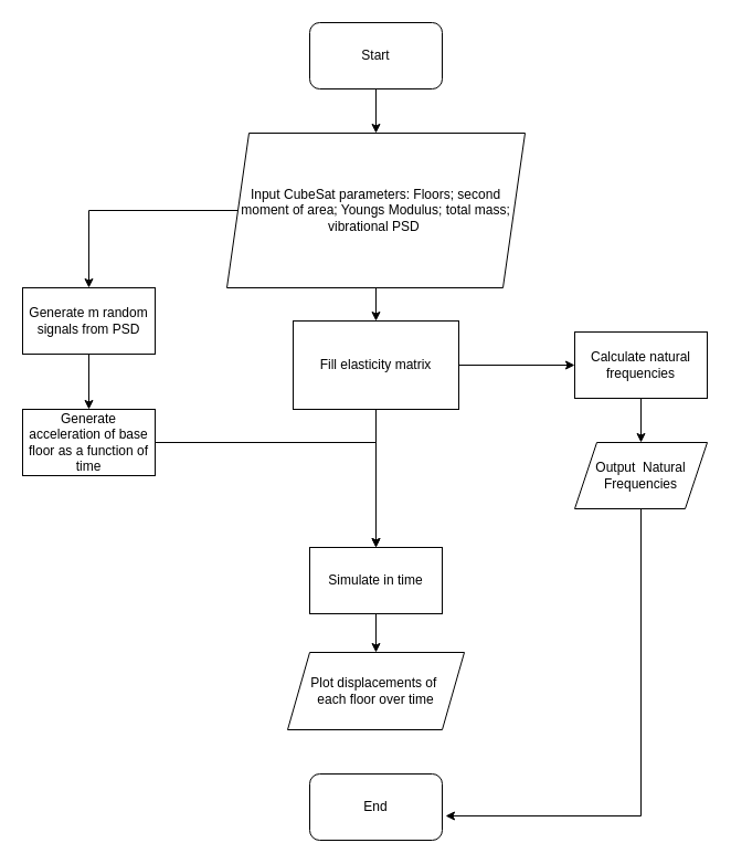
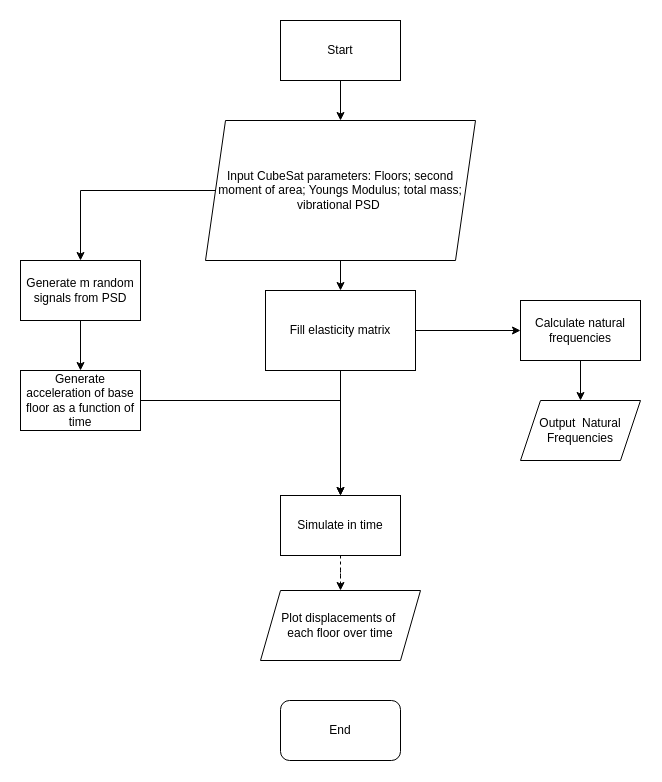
- <mxCell id="3" value="Start" style="rounded=1;whiteSpace=wrap;html=1;" vertex="1" parent="1"><mxGeometry x="280" y="20" width="120" height="60" as="geometry" /></mxCell>
+ <mxCell id="3" value="Start" style="whiteSpace=wrap;html=1;rounded=0;" vertex="1" parent="1"><mxGeometry x="280" y="20" width="120" height="60" as="geometry" /></mxCell>
- <mxCell id="12" style="edgeStyle=orthogonalEdgeStyle;rounded=0;orthogonalLoop=1;jettySize=auto;html=1;entryX=0.5;entryY=0;entryDx=0;entryDy=0;" edge="1" parent="1" source="13" target="14"><mxGeometry relative="1" as="geometry" /></mxCell>
+ <mxCell id="12" style="edgeStyle=orthogonalEdgeStyle;rounded=0;orthogonalLoop=1;jettySize=auto;html=1;entryX=0.5;entryY=0;entryDx=0;entryDy=0;dashed=1;" edge="1" parent="1" source="13" target="14"><mxGeometry relative="1" as="geometry" /></mxCell>
- <mxCell id="21" style="edgeStyle=orthogonalEdgeStyle;rounded=0;orthogonalLoop=1;jettySize=auto;html=1;entryX=1.025;entryY=0.633;entryDx=0;entryDy=0;entryPerimeter=0;" edge="1" parent="1" source="16" target="15"><mxGeometry relative="1" as="geometry"><Array as="points"><mxPoint x="580" y="738" /></Array></mxGeometry></mxCell>
